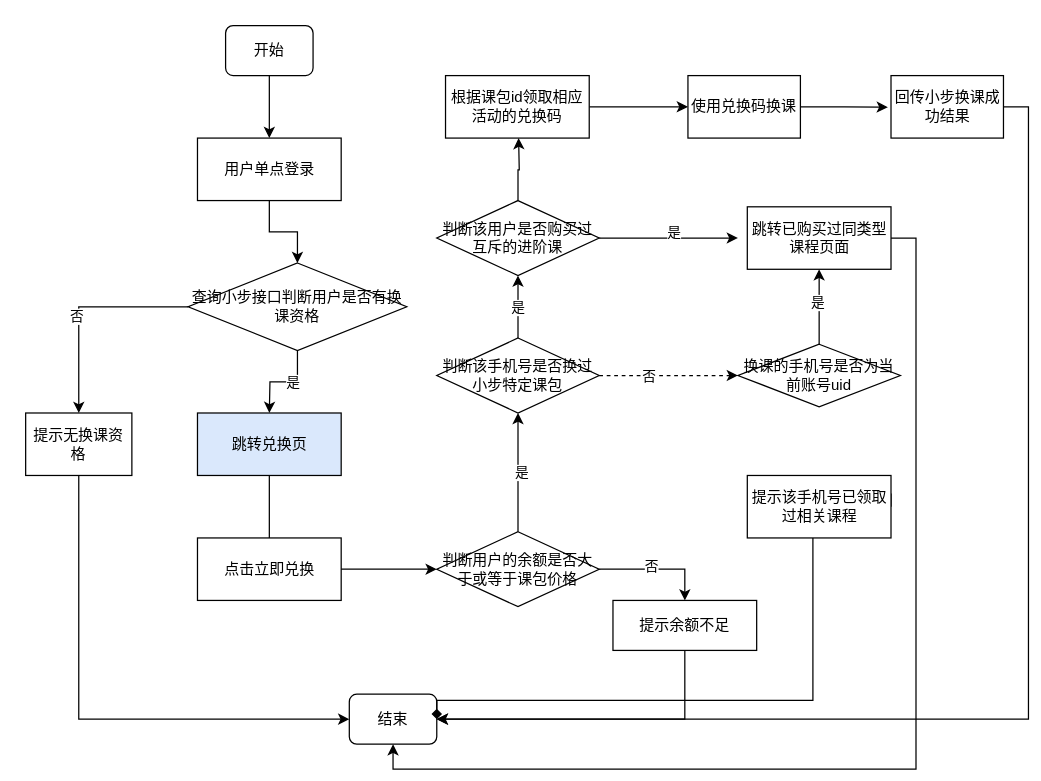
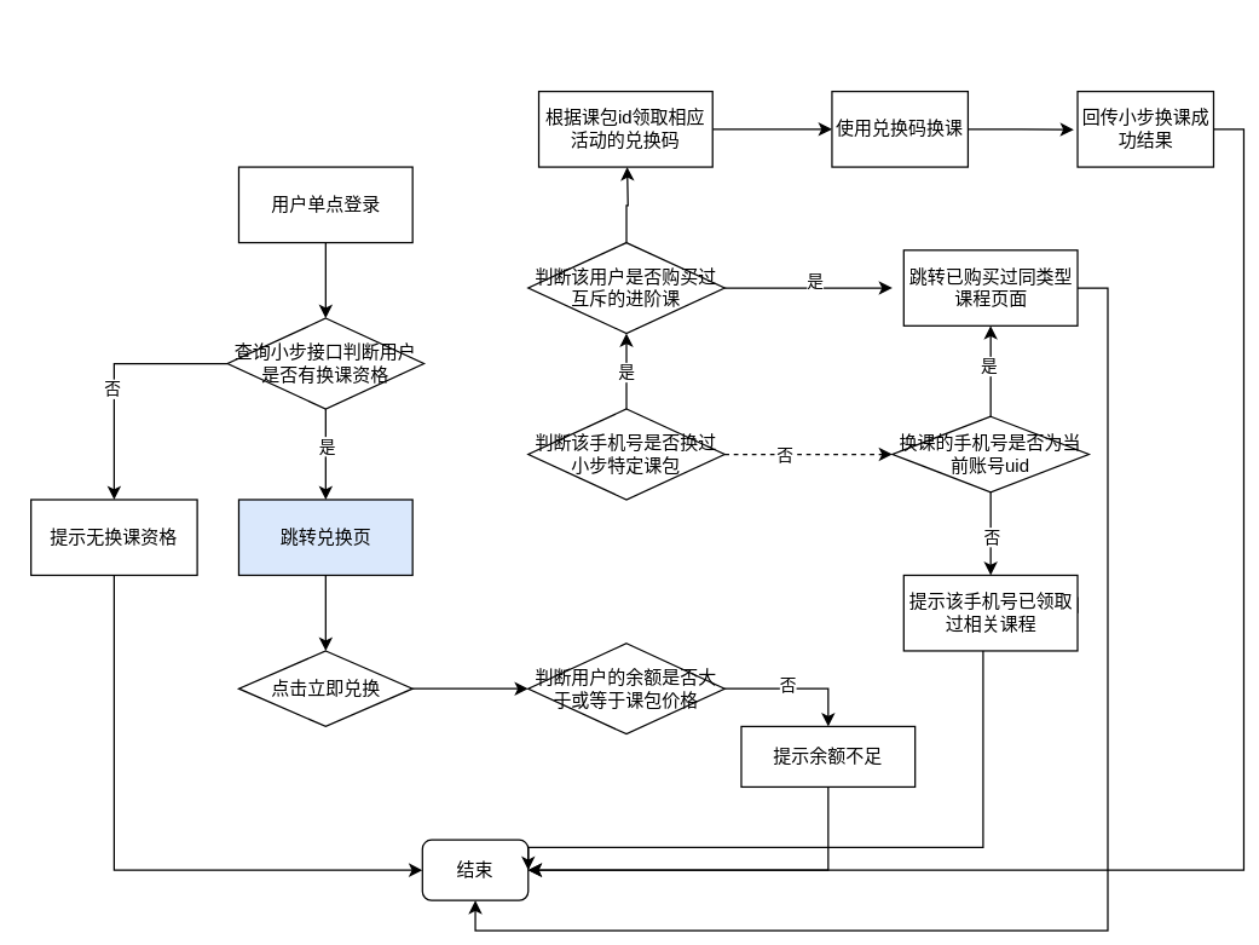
- <mxCell id="2" value="开始" style="rounded=1;whiteSpace=wrap;html=1;" vertex="1" parent="1"><mxGeometry x="180" y="20" width="70" height="40" as="geometry" /></mxCell>
- <mxCell id="13" style="edgeStyle=orthogonalEdgeStyle;rounded=0;orthogonalLoop=1;jettySize=auto;html=1;exitX=0.5;exitY=1;exitDx=0;exitDy=0;entryX=0.5;entryY=0;entryDx=0;entryDy=0;" edge="1" parent="1" source="2" target="5"><mxGeometry relative="1" as="geometry" /></mxCell>
- <mxCell id="10" value="查询小步接口判断用户是否有换课资格" style="rhombus;whiteSpace=wrap;html=1;" vertex="1" parent="1"><mxGeometry x="150" y="210" width="175" height="70" as="geometry" /></mxCell>
+ <mxCell id="10" value="查询小步接口判断用户是否有换课资格" style="rhombus;whiteSpace=wrap;html=1;" vertex="1" parent="1"><mxGeometry x="150" y="210" width="130" height="60" as="geometry" /></mxCell>
+ <mxCell id="30" value="" style="edgeStyle=orthogonalEdgeStyle;rounded=0;orthogonalLoop=1;jettySize=auto;html=1;" edge="1" parent="1" source="34" target="36"><mxGeometry relative="1" as="geometry" /></mxCell>
+ <mxCell id="31" value="否" style="edgeLabel;html=1;align=center;verticalAlign=middle;resizable=0;points=[];" vertex="1" connectable="0" parent="30"><mxGeometry x="0.067" relative="1" as="geometry"><mxPoint as="offset" /></mxGeometry></mxCell>
- <mxCell id="12" value="提示无换课资格" style="rounded=0;whiteSpace=wrap;html=1;" vertex="1" parent="1"><mxGeometry x="20" y="330" width="85" height="50" as="geometry" /></mxCell>
+ <mxCell id="12" value="提示无换课资格" style="rounded=0;whiteSpace=wrap;html=1;" vertex="1" parent="1"><mxGeometry x="20" y="330" width="110" height="50" as="geometry" /></mxCell>
- <mxCell id="19" style="edgeStyle=orthogonalEdgeStyle;rounded=0;orthogonalLoop=1;jettySize=auto;html=1;exitX=0.5;exitY=0;exitDx=0;exitDy=0;entryX=0.5;entryY=1;entryDx=0;entryDy=0;" edge="1" parent="1" source="21" target="29"><mxGeometry relative="1" as="geometry" /></mxCell>
- <mxCell id="20" value="是" style="edgeLabel;html=1;align=center;verticalAlign=middle;resizable=0;points=[];" vertex="1" connectable="0" parent="19"><mxGeometry x="0.011" y="-2" relative="1" as="geometry"><mxPoint as="offset" /></mxGeometry></mxCell>
- <mxCell id="14" style="edgeStyle=orthogonalEdgeStyle;rounded=0;orthogonalLoop=1;jettySize=auto;html=1;exitX=0.5;exitY=1;exitDx=0;exitDy=0;entryX=0.5;entryY=0;entryDx=0;entryDy=0;endArrow=none;" edge="1" parent="1" source="15" target="16"><mxGeometry relative="1" as="geometry" /></mxCell>
+ <mxCell id="14" style="edgeStyle=orthogonalEdgeStyle;rounded=0;orthogonalLoop=1;jettySize=auto;html=1;exitX=0.5;exitY=1;exitDx=0;exitDy=0;entryX=0.5;entryY=0;entryDx=0;entryDy=0;" edge="1" parent="1" source="15" target="16"><mxGeometry relative="1" as="geometry" /></mxCell>
- <mxCell id="16" value="点击立即兑换" style="rounded=0;whiteSpace=wrap;html=1;" vertex="1" parent="1"><mxGeometry x="157.5" y="430" width="115" height="50" as="geometry" /></mxCell>
+ <mxCell id="16" value="点击立即兑换" style="rhombus;whiteSpace=wrap;html=1;" vertex="1" parent="1"><mxGeometry x="157.5" y="430" width="115" height="50" as="geometry" /></mxCell>
- <mxCell id="35" style="edgeStyle=orthogonalEdgeStyle;rounded=0;orthogonalLoop=1;jettySize=auto;html=1;exitX=1;exitY=0.5;exitDx=0;exitDy=0;entryX=1;entryY=0.5;entryDx=0;entryDy=0;endArrow=diamond;" edge="1" parent="1" source="36" target="3"><mxGeometry relative="1" as="geometry"><Array as="points"><mxPoint x="650" y="395" /><mxPoint x="650" y="560" /></Array></mxGeometry></mxCell>
+ <mxCell id="35" style="edgeStyle=orthogonalEdgeStyle;rounded=0;orthogonalLoop=1;jettySize=auto;html=1;exitX=1;exitY=0.5;exitDx=0;exitDy=0;entryX=1;entryY=0.5;entryDx=0;entryDy=0;" edge="1" parent="1" source="36" target="3"><mxGeometry relative="1" as="geometry"><Array as="points"><mxPoint x="650" y="395" /><mxPoint x="650" y="560" /></Array></mxGeometry></mxCell>
